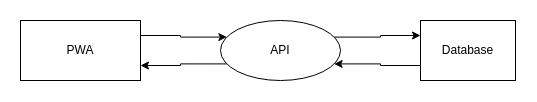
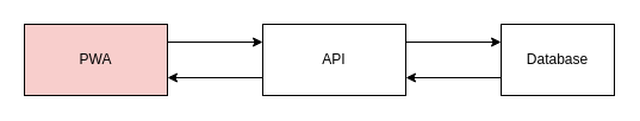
- <mxCell id="3" value="PWA" style="rounded=0;whiteSpace=wrap;html=1;" vertex="1" parent="1"><mxGeometry x="20" y="20" width="120" height="60" as="geometry" /></mxCell>
+ <mxCell id="3" value="PWA" style="rounded=0;whiteSpace=wrap;html=1;fillColor=#f8cecc;" vertex="1" parent="1"><mxGeometry x="20" y="20" width="120" height="60" as="geometry" /></mxCell>
- <mxCell id="6" value="API" style="ellipse;whiteSpace=wrap;html=1;" vertex="1" parent="1"><mxGeometry x="220" y="20" width="120" height="60" as="geometry" /></mxCell>
+ <mxCell id="6" value="API" style="rounded=0;whiteSpace=wrap;html=1;" vertex="1" parent="1"><mxGeometry x="220" y="20" width="120" height="60" as="geometry" /></mxCell>
